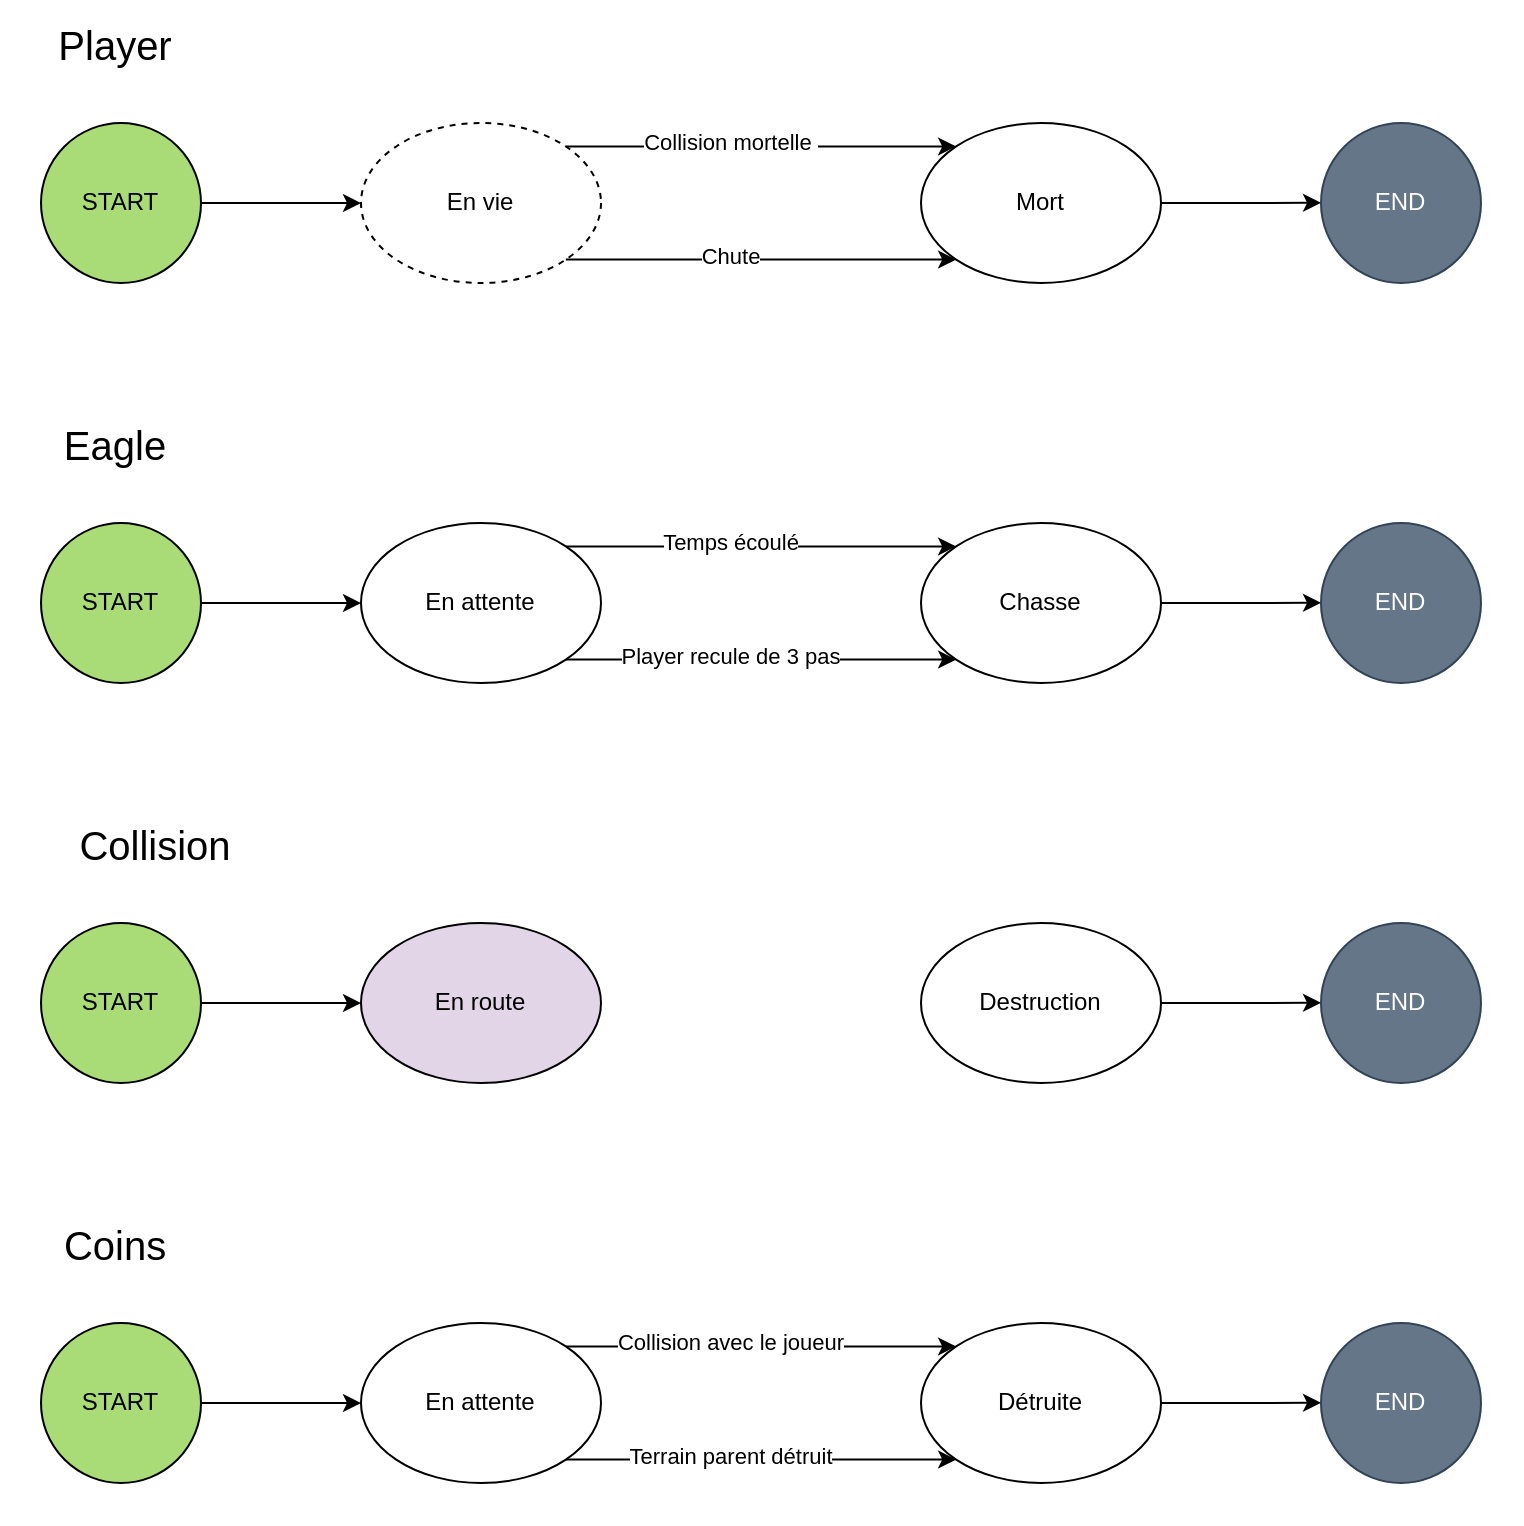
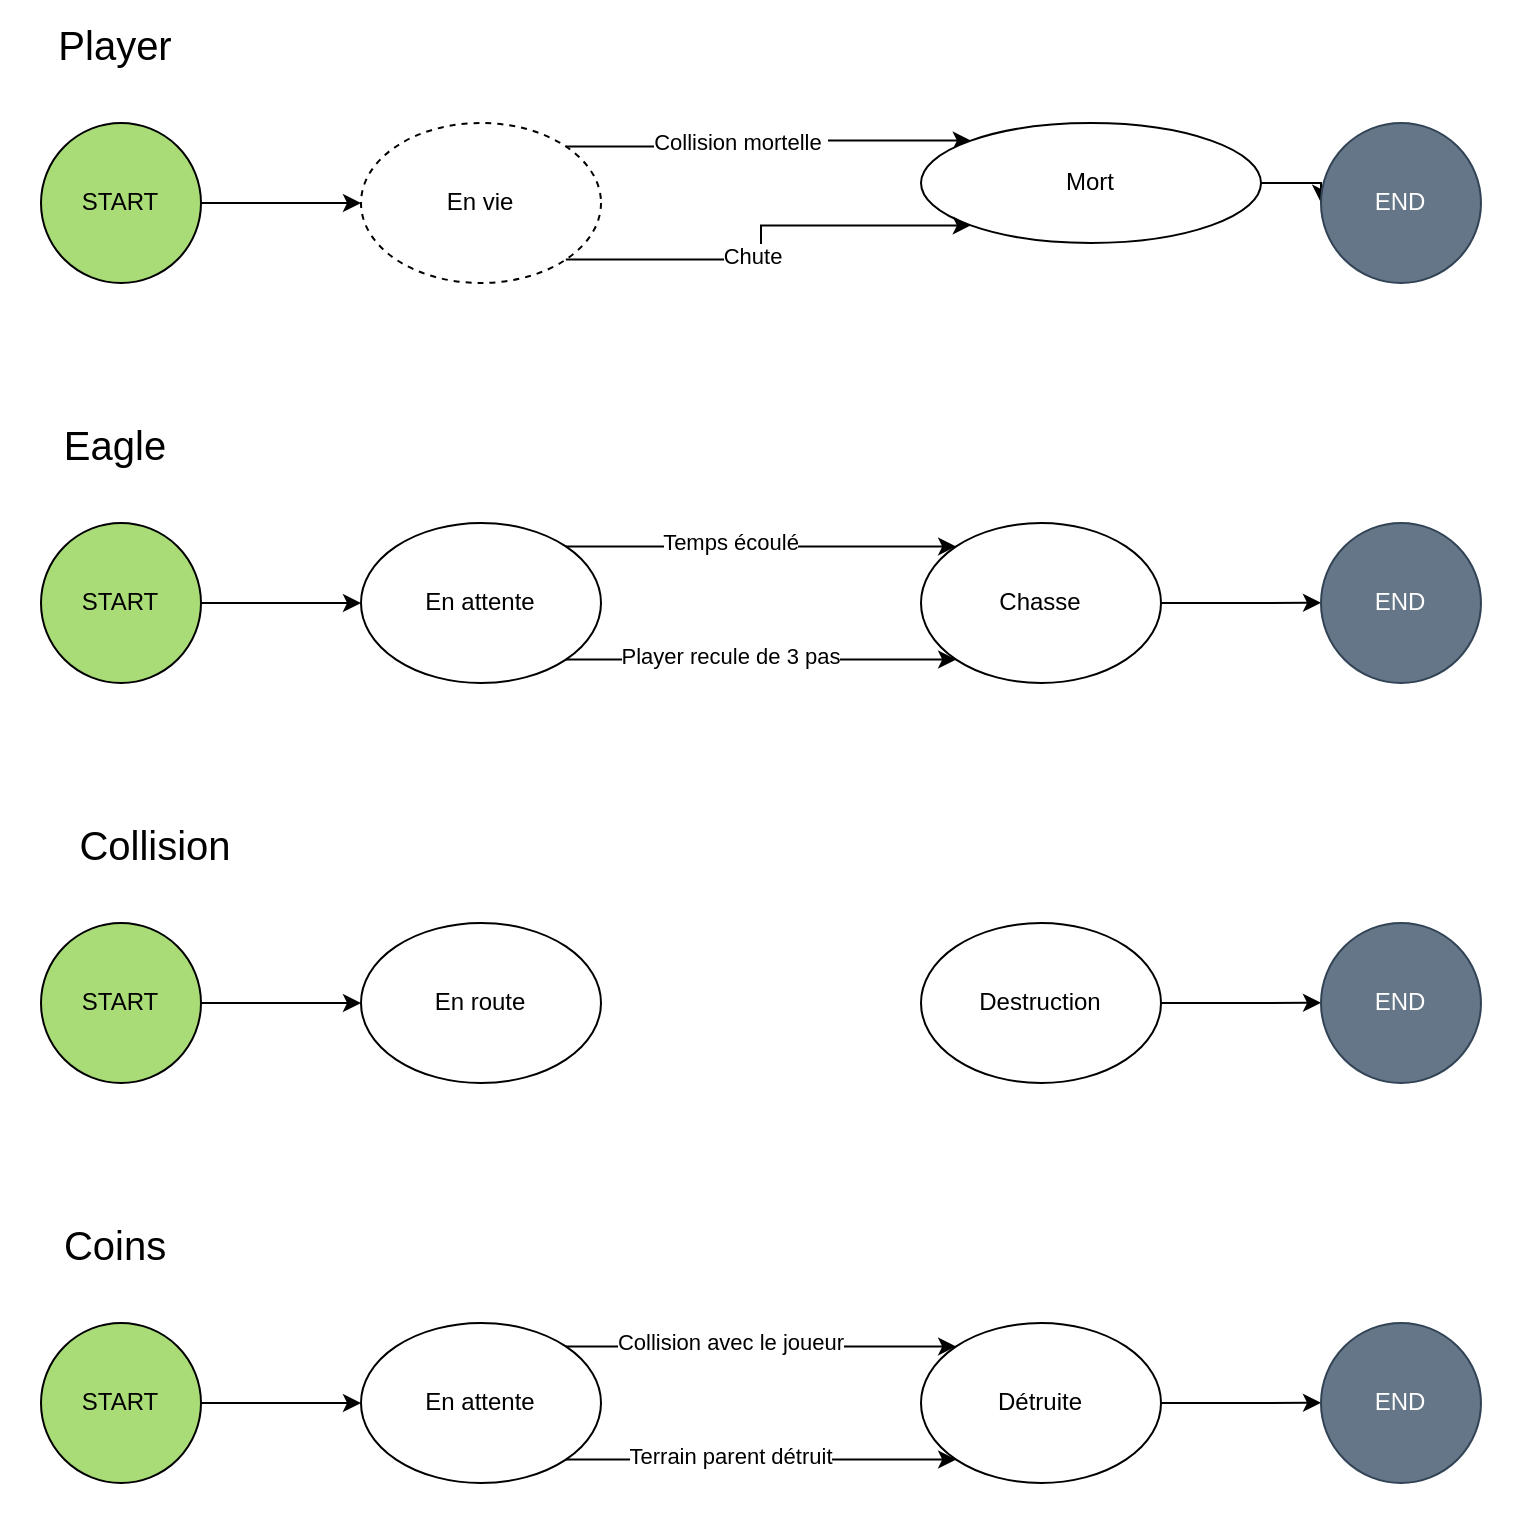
- <mxCell id="8" value="Mort" style="ellipse;whiteSpace=wrap;html=1;" parent="1" vertex="1"><mxGeometry x="460" y="61" width="120" height="80" as="geometry" /></mxCell>
+ <mxCell id="8" value="Mort" style="ellipse;whiteSpace=wrap;html=1;" parent="1" vertex="1"><mxGeometry x="460" y="61" width="170" height="60" as="geometry" /></mxCell>
- <mxCell id="26" value="En route" style="ellipse;whiteSpace=wrap;html=1;fillColor=#e1d5e7;" parent="1" vertex="1"><mxGeometry x="180" y="461" width="120" height="80" as="geometry" /></mxCell>
+ <mxCell id="26" value="En route" style="ellipse;whiteSpace=wrap;html=1;" parent="1" vertex="1"><mxGeometry x="180" y="461" width="120" height="80" as="geometry" /></mxCell>
